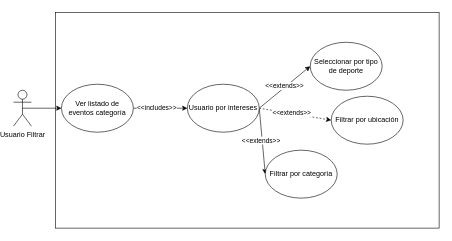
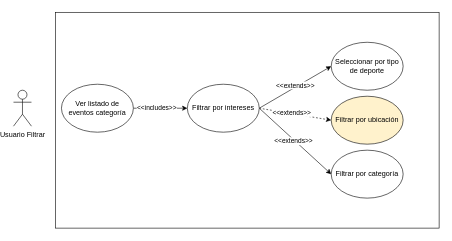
- <mxCell id="15" value="Seleccionar por tipo de deporte" style="ellipse;whiteSpace=wrap;html=1;" vertex="1" parent="1"><mxGeometry x="515" y="70" width="120" height="80" as="geometry" /></mxCell>
+ <mxCell id="15" value="Seleccionar por tipo de deporte" style="ellipse;whiteSpace=wrap;html=1;" vertex="1" parent="1"><mxGeometry x="550" y="70" width="120" height="80" as="geometry" /></mxCell>
- <mxCell id="3" style="edgeStyle=none;rounded=0;orthogonalLoop=1;jettySize=auto;html=1;exitX=0.5;exitY=0.5;exitDx=0;exitDy=0;exitPerimeter=0;entryX=0;entryY=0.5;entryDx=0;entryDy=0;" edge="1" parent="1" source="4" target="7"><mxGeometry relative="1" as="geometry" /></mxCell>
- <mxCell id="14" value="Usuario por intereses" style="ellipse;whiteSpace=wrap;html=1;" vertex="1" parent="1"><mxGeometry x="310" y="140" width="120" height="80" as="geometry" /></mxCell>
+ <mxCell id="14" value="Filtrar por intereses" style="ellipse;whiteSpace=wrap;html=1;" vertex="1" parent="1"><mxGeometry x="310" y="140" width="120" height="80" as="geometry" /></mxCell>
- <mxCell id="16" value="Filtrar por ubicación" style="ellipse;whiteSpace=wrap;html=1;" vertex="1" parent="1"><mxGeometry x="550" y="160" width="120" height="80" as="geometry" /></mxCell>
+ <mxCell id="16" value="Filtrar por ubicación" style="ellipse;whiteSpace=wrap;html=1;fillColor=#fff2cc;" vertex="1" parent="1"><mxGeometry x="550" y="160" width="120" height="80" as="geometry" /></mxCell>
- <mxCell id="17" value="Filtrar por categoría" style="ellipse;whiteSpace=wrap;html=1;" vertex="1" parent="1"><mxGeometry x="440" y="250" width="120" height="80" as="geometry" /></mxCell>
+ <mxCell id="17" value="Filtrar por categoría" style="ellipse;whiteSpace=wrap;html=1;" vertex="1" parent="1"><mxGeometry x="550" y="250" width="120" height="80" as="geometry" /></mxCell>
